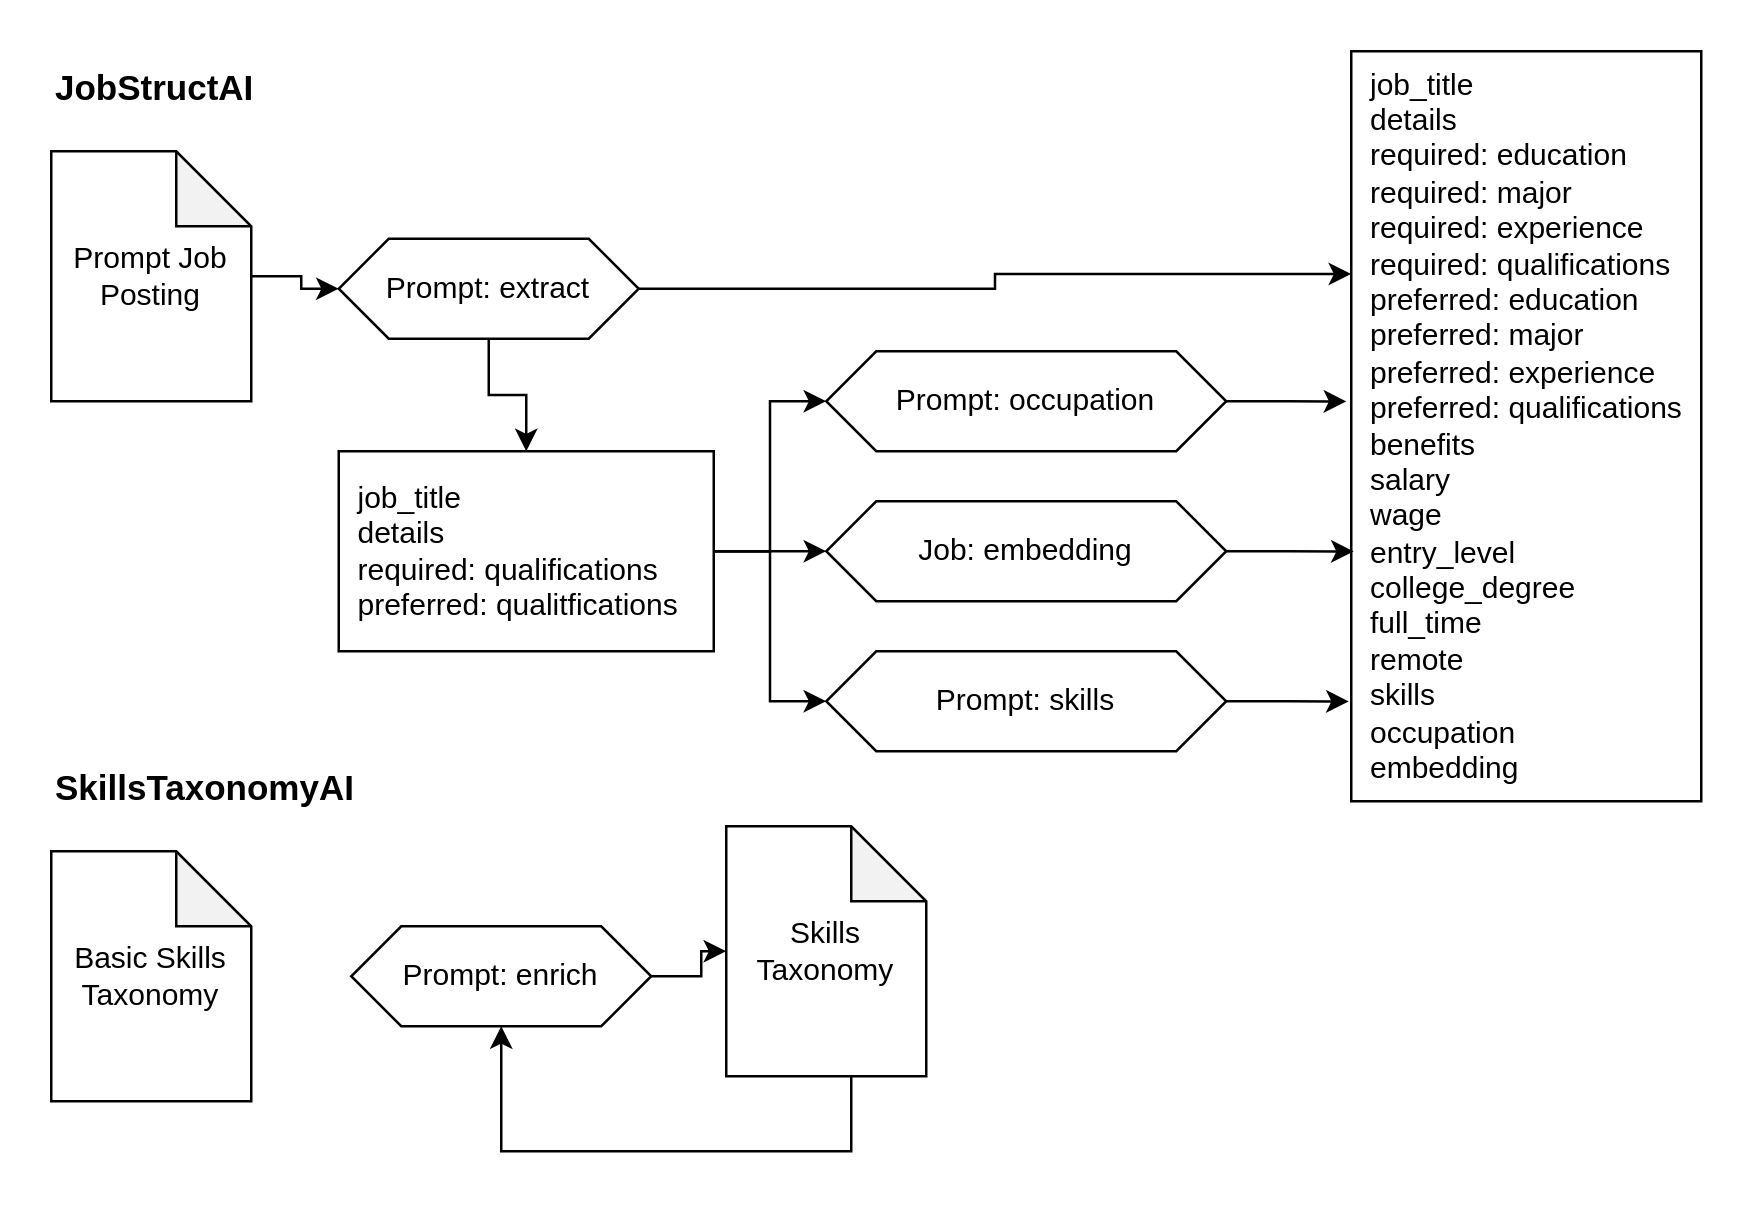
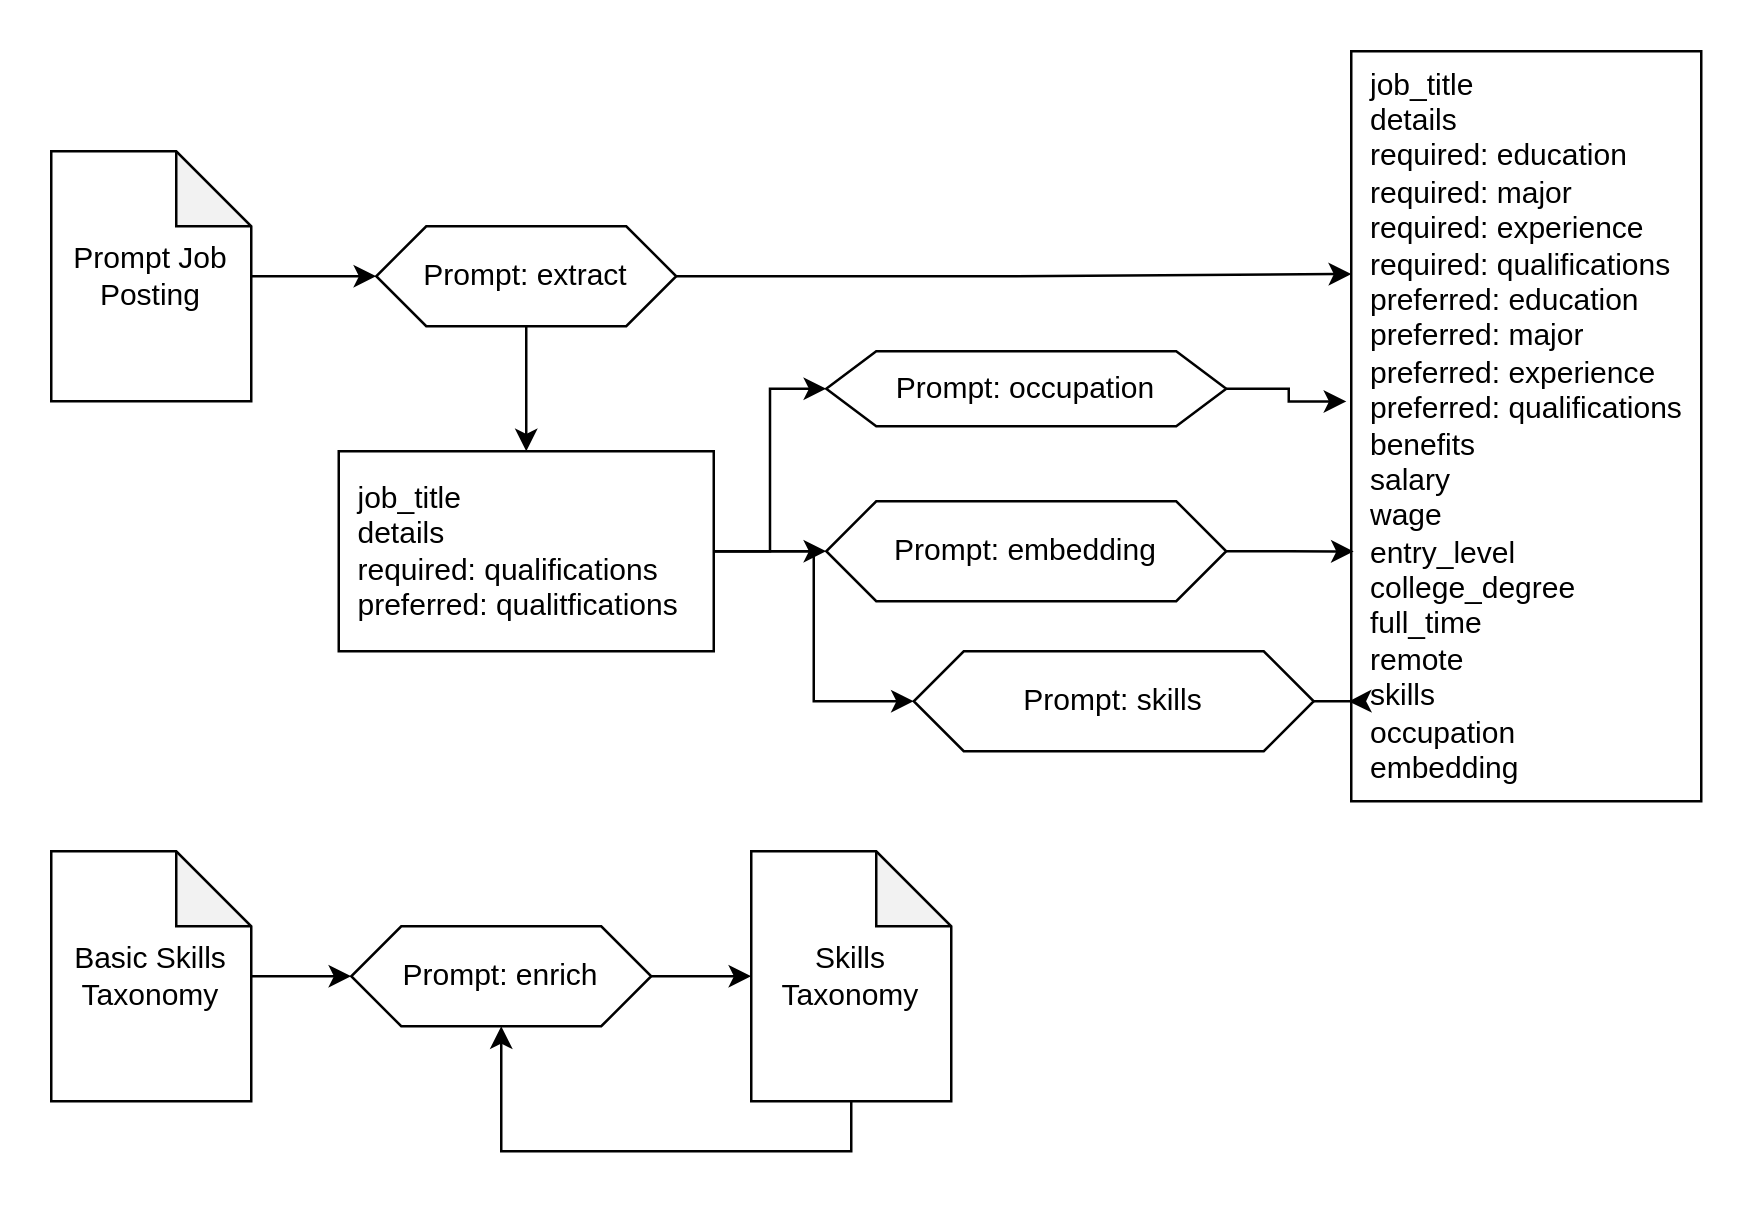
- <mxCell id="10" value="JobStructAI" style="text;html=1;strokeColor=none;fillColor=none;align=left;verticalAlign=middle;whiteSpace=wrap;rounded=0;fontStyle=1;fontSize=14;" vertex="1" parent="1"><mxGeometry x="20" y="20" width="160" height="30" as="geometry" /></mxCell>
- <mxCell id="9" value="Prompt: extract" style="shape=hexagon;perimeter=hexagonPerimeter2;whiteSpace=wrap;html=1;fixedSize=1;" vertex="1" parent="1"><mxGeometry x="135" y="95" width="120" height="40" as="geometry" /></mxCell>
+ <mxCell id="9" value="Prompt: extract" style="shape=hexagon;perimeter=hexagonPerimeter2;whiteSpace=wrap;html=1;fixedSize=1;" vertex="1" parent="1"><mxGeometry x="150" y="90" width="120" height="40" as="geometry" /></mxCell>
- <mxCell id="18" value="Prompt: occupation" style="shape=hexagon;perimeter=hexagonPerimeter2;whiteSpace=wrap;html=1;fixedSize=1;" vertex="1" parent="1"><mxGeometry x="330" y="140" width="160" height="40" as="geometry" /></mxCell>
+ <mxCell id="18" value="Prompt: occupation" style="shape=hexagon;perimeter=hexagonPerimeter2;whiteSpace=wrap;html=1;fixedSize=1;" vertex="1" parent="1"><mxGeometry x="330" y="140" width="160" height="30" as="geometry" /></mxCell>
- <mxCell id="19" value="Job: embedding" style="shape=hexagon;perimeter=hexagonPerimeter2;whiteSpace=wrap;html=1;fixedSize=1;" vertex="1" parent="1"><mxGeometry x="330" y="200" width="160" height="40" as="geometry" /></mxCell>
+ <mxCell id="19" value="Prompt: embedding" style="shape=hexagon;perimeter=hexagonPerimeter2;whiteSpace=wrap;html=1;fixedSize=1;" vertex="1" parent="1"><mxGeometry x="330" y="200" width="160" height="40" as="geometry" /></mxCell>
- <mxCell id="20" value="Prompt: skills" style="shape=hexagon;perimeter=hexagonPerimeter2;whiteSpace=wrap;html=1;fixedSize=1;" vertex="1" parent="1"><mxGeometry x="330" y="260" width="160" height="40" as="geometry" /></mxCell>
+ <mxCell id="20" value="Prompt: skills" style="shape=hexagon;perimeter=hexagonPerimeter2;whiteSpace=wrap;html=1;fixedSize=1;" vertex="1" parent="1"><mxGeometry x="365" y="260" width="160" height="40" as="geometry" /></mxCell>
- <mxCell id="11" value="SkillsTaxonomyAI" style="text;html=1;strokeColor=none;fillColor=none;align=left;verticalAlign=middle;whiteSpace=wrap;rounded=0;fontStyle=1;fontSize=14;" vertex="1" parent="1"><mxGeometry x="20" y="300" width="160" height="30" as="geometry" /></mxCell>
- <mxCell id="16" value="Skills&lt;br&gt;Taxonomy" style="shape=note;whiteSpace=wrap;html=1;backgroundOutline=1;darkOpacity=0.05;" vertex="1" parent="1"><mxGeometry x="290" y="330" width="80" height="100" as="geometry" /></mxCell>
+ <mxCell id="16" value="Skills&lt;br&gt;Taxonomy" style="shape=note;whiteSpace=wrap;html=1;backgroundOutline=1;darkOpacity=0.05;" vertex="1" parent="1"><mxGeometry x="300" y="340" width="80" height="100" as="geometry" /></mxCell>
+ <mxCell id="12" style="edgeStyle=orthogonalEdgeStyle;rounded=0;orthogonalLoop=1;jettySize=auto;html=1;entryX=0;entryY=0.5;entryDx=0;entryDy=0;" edge="1" parent="1" source="13" target="14"><mxGeometry relative="1" as="geometry" /></mxCell>
